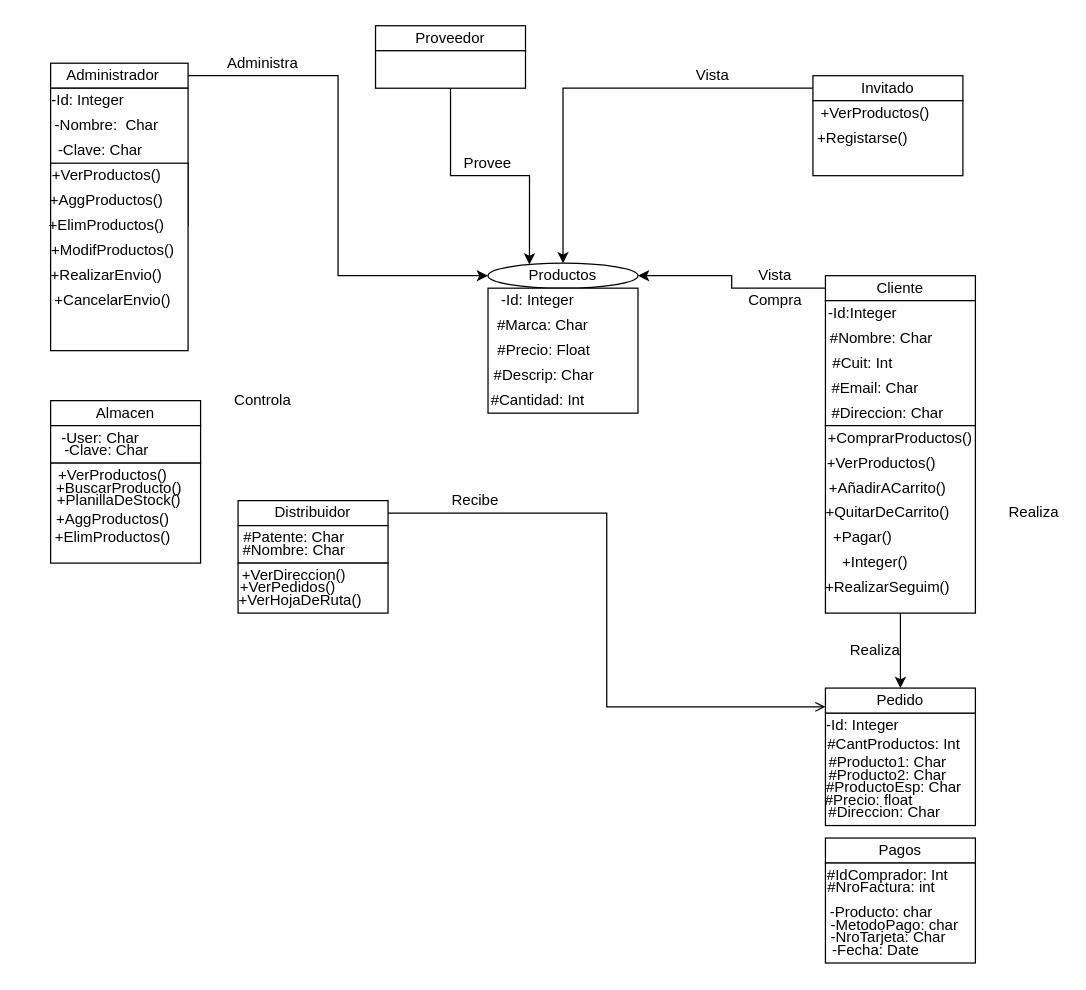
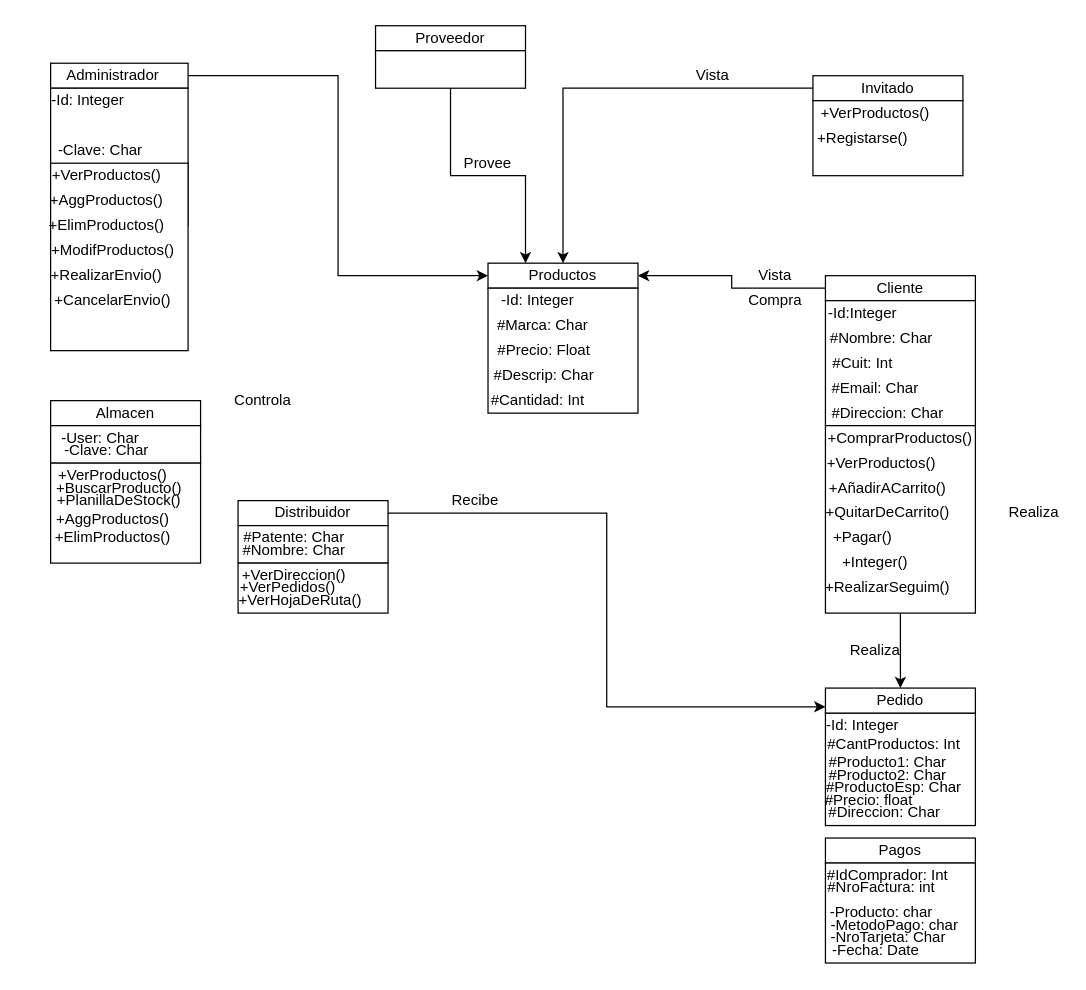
- <mxCell id="46" value="Administra" style="text;html=1;strokeColor=none;fillColor=none;align=center;verticalAlign=middle;whiteSpace=wrap;rounded=0;" vertex="1" parent="1"><mxGeometry x="190" y="40" width="40" height="20" as="geometry" /></mxCell>
- <mxCell id="7" value="-Nombre:&amp;nbsp; Char" style="text;html=1;strokeColor=none;fillColor=none;align=center;verticalAlign=middle;whiteSpace=wrap;rounded=0;" vertex="1" parent="1"><mxGeometry x="40" y="90" width="90" height="20" as="geometry" /></mxCell>
- <mxCell id="16" value="Productos" style="ellipse;whiteSpace=wrap;html=1;" vertex="1" parent="1"><mxGeometry x="390" y="210" width="120" height="20" as="geometry" /></mxCell>
+ <mxCell id="16" value="Productos" style="rounded=0;whiteSpace=wrap;html=1;" vertex="1" parent="1"><mxGeometry x="390" y="210" width="120" height="20" as="geometry" /></mxCell>
- <mxCell id="65" style="edgeStyle=orthogonalEdgeStyle;rounded=0;orthogonalLoop=1;jettySize=auto;html=1;exitX=1;exitY=0.5;exitDx=0;exitDy=0;entryX=0;entryY=0.75;entryDx=0;entryDy=0;endArrow=open;" edge="1" parent="1" source="66" target="88"><mxGeometry relative="1" as="geometry" /></mxCell>
+ <mxCell id="65" style="edgeStyle=orthogonalEdgeStyle;rounded=0;orthogonalLoop=1;jettySize=auto;html=1;exitX=1;exitY=0.5;exitDx=0;exitDy=0;entryX=0;entryY=0.75;entryDx=0;entryDy=0;" edge="1" parent="1" source="66" target="88"><mxGeometry relative="1" as="geometry" /></mxCell>
